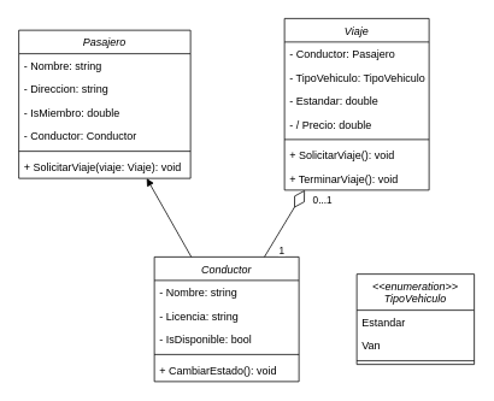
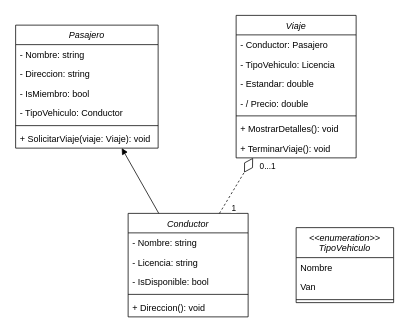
- <mxCell id="17" value="- TipoVehiculo: TipoVehiculo" style="text;align=left;verticalAlign=top;spacingLeft=4;spacingRight=4;overflow=hidden;rotatable=0;points=[[0,0.5],[1,0.5]];portConstraint=eastwest;" vertex="1" parent="15"><mxGeometry y="52" width="160" height="26" as="geometry" /></mxCell>
+ <mxCell id="17" value="- TipoVehiculo: Licencia" style="text;align=left;verticalAlign=top;spacingLeft=4;spacingRight=4;overflow=hidden;rotatable=0;points=[[0,0.5],[1,0.5]];portConstraint=eastwest;" vertex="1" parent="15"><mxGeometry y="52" width="160" height="26" as="geometry" /></mxCell>
- <mxCell id="11" value="- IsMiembro: double" style="text;align=left;verticalAlign=top;spacingLeft=4;spacingRight=4;overflow=hidden;rotatable=0;points=[[0,0.5],[1,0.5]];portConstraint=eastwest;" vertex="1" parent="8"><mxGeometry y="78" width="190" height="26" as="geometry" /></mxCell>
+ <mxCell id="11" value="- IsMiembro: bool" style="text;align=left;verticalAlign=top;spacingLeft=4;spacingRight=4;overflow=hidden;rotatable=0;points=[[0,0.5],[1,0.5]];portConstraint=eastwest;" vertex="1" parent="8"><mxGeometry y="78" width="190" height="26" as="geometry" /></mxCell>
- <mxCell id="12" value="- Conductor: Conductor" style="text;align=left;verticalAlign=top;spacingLeft=4;spacingRight=4;overflow=hidden;rotatable=0;points=[[0,0.5],[1,0.5]];portConstraint=eastwest;" vertex="1" parent="8"><mxGeometry y="104" width="190" height="26" as="geometry" /></mxCell>
+ <mxCell id="12" value="- TipoVehiculo: Conductor" style="text;align=left;verticalAlign=top;spacingLeft=4;spacingRight=4;overflow=hidden;rotatable=0;points=[[0,0.5],[1,0.5]];portConstraint=eastwest;" vertex="1" parent="8"><mxGeometry y="104" width="190" height="26" as="geometry" /></mxCell>
- <mxCell id="21" value="+ SolicitarViaje(): void" style="text;align=left;verticalAlign=top;spacingLeft=4;spacingRight=4;overflow=hidden;rotatable=0;points=[[0,0.5],[1,0.5]];portConstraint=eastwest;" vertex="1" parent="15"><mxGeometry y="138" width="160" height="26" as="geometry" /></mxCell>
+ <mxCell id="21" value="+ MostrarDetalles(): void" style="text;align=left;verticalAlign=top;spacingLeft=4;spacingRight=4;overflow=hidden;rotatable=0;points=[[0,0.5],[1,0.5]];portConstraint=eastwest;" vertex="1" parent="15"><mxGeometry y="138" width="160" height="26" as="geometry" /></mxCell>
- <mxCell id="27" value="" style="endArrow=diamondThin;html=1;rounded=0;startArrow=none;startFill=0;startSize=20;endFill=0;endSize=20;" edge="1" parent="1" source="2" target="15"><mxGeometry width="50" height="50" relative="1" as="geometry"><mxPoint x="230" y="254" as="sourcePoint" /><mxPoint x="280" y="204" as="targetPoint" /></mxGeometry></mxCell>
+ <mxCell id="27" value="" style="endArrow=diamondThin;html=1;rounded=0;startArrow=none;startFill=0;startSize=20;endFill=0;endSize=20;dashed=1;" edge="1" parent="1" source="2" target="15"><mxGeometry width="50" height="50" relative="1" as="geometry"><mxPoint x="230" y="254" as="sourcePoint" /><mxPoint x="280" y="204" as="targetPoint" /></mxGeometry></mxCell>
- <mxCell id="24" value="Estandar&#10;" style="text;align=left;verticalAlign=top;spacingLeft=4;spacingRight=4;overflow=hidden;rotatable=0;points=[[0,0.5],[1,0.5]];portConstraint=eastwest;" vertex="1" parent="23"><mxGeometry y="40" width="130" height="26" as="geometry" /></mxCell>
+ <mxCell id="24" value="Nombre&#10;" style="text;align=left;verticalAlign=top;spacingLeft=4;spacingRight=4;overflow=hidden;rotatable=0;points=[[0,0.5],[1,0.5]];portConstraint=eastwest;" vertex="1" parent="23"><mxGeometry y="40" width="130" height="26" as="geometry" /></mxCell>
- <mxCell id="7" value="+ CambiarEstado(): void" style="text;align=left;verticalAlign=top;spacingLeft=4;spacingRight=4;overflow=hidden;rotatable=0;points=[[0,0.5],[1,0.5]];portConstraint=eastwest;" parent="2" vertex="1"><mxGeometry y="112" width="160" height="26" as="geometry" /></mxCell>
+ <mxCell id="7" value="+ Direccion(): void" style="text;align=left;verticalAlign=top;spacingLeft=4;spacingRight=4;overflow=hidden;rotatable=0;points=[[0,0.5],[1,0.5]];portConstraint=eastwest;" parent="2" vertex="1"><mxGeometry y="112" width="160" height="26" as="geometry" /></mxCell>
